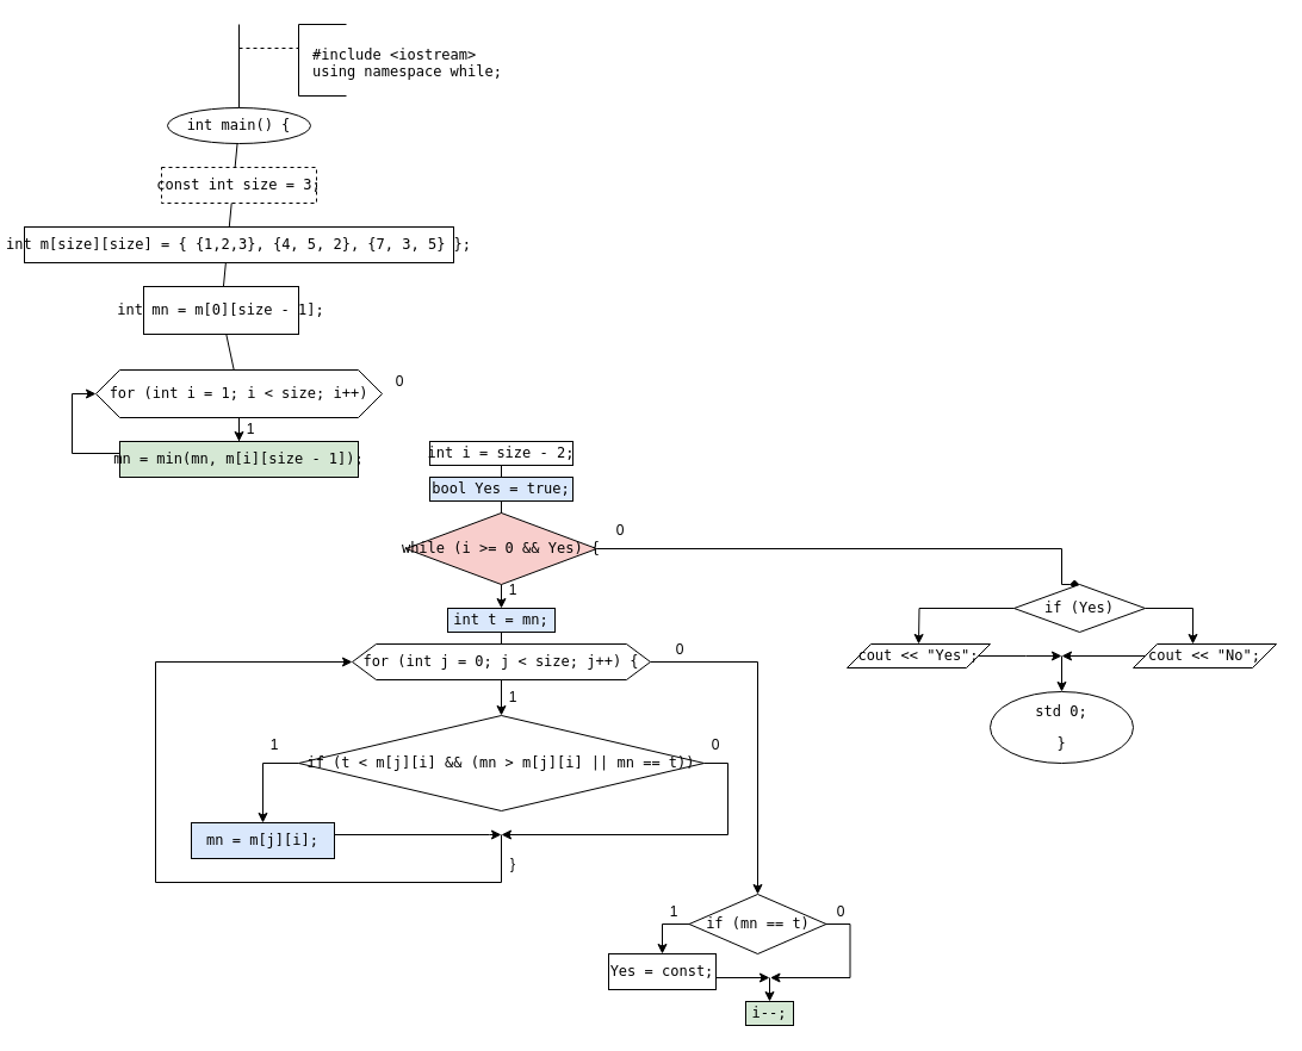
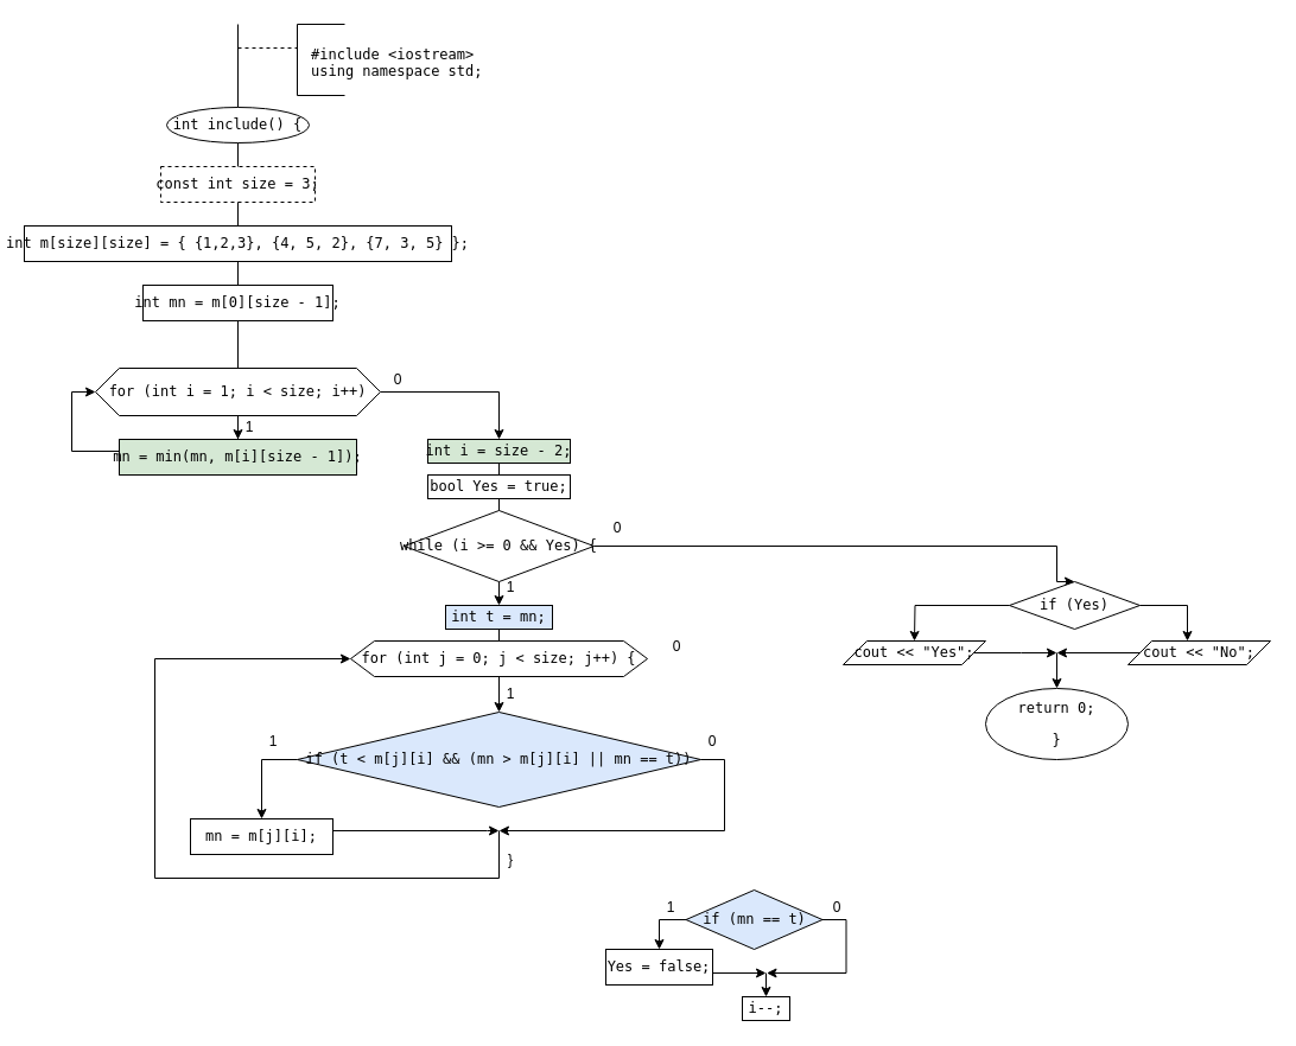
- <mxCell id="7" value="&lt;pre style=&quot;color: rgb(0, 0, 0); font-style: normal; font-weight: 400; letter-spacing: normal; text-indent: 0px; text-transform: none; word-spacing: 0px; overflow-wrap: break-word;&quot;&gt;#include &amp;lt;iostream&amp;gt;&#10;using namespace while;&lt;/pre&gt;" style="text;whiteSpace=wrap;html=1;" vertex="1" parent="1"><mxGeometry x="260" y="20" width="160" height="70" as="geometry" /></mxCell>
+ <mxCell id="7" value="&lt;pre style=&quot;color: rgb(0, 0, 0); font-style: normal; font-weight: 400; letter-spacing: normal; text-indent: 0px; text-transform: none; word-spacing: 0px; overflow-wrap: break-word;&quot;&gt;#include &amp;lt;iostream&amp;gt;&#10;using namespace std;&lt;/pre&gt;" style="text;whiteSpace=wrap;html=1;" vertex="1" parent="1"><mxGeometry x="260" y="20" width="160" height="70" as="geometry" /></mxCell>
- <mxCell id="8" value="&#10;&#10;&lt;pre style=&quot;color: rgb(0, 0, 0); font-style: normal; font-weight: 400; letter-spacing: normal; text-indent: 0px; text-transform: none; word-spacing: 0px; overflow-wrap: break-word;&quot;&gt;int main() {&lt;/pre&gt;&#10;&#10;" style="ellipse;whiteSpace=wrap;html=1;" vertex="1" parent="1"><mxGeometry x="140" y="90" width="120" height="30" as="geometry" /></mxCell>
+ <mxCell id="8" value="&#10;&#10;&lt;pre style=&quot;color: rgb(0, 0, 0); font-style: normal; font-weight: 400; letter-spacing: normal; text-indent: 0px; text-transform: none; word-spacing: 0px; overflow-wrap: break-word;&quot;&gt;int include() {&lt;/pre&gt;&#10;&#10;" style="ellipse;whiteSpace=wrap;html=1;" vertex="1" parent="1"><mxGeometry x="140" y="90" width="120" height="30" as="geometry" /></mxCell>
- <mxCell id="15" value="&lt;pre style=&quot;overflow-wrap: break-word&quot;&gt;int mn = m[0][size - 1];&lt;/pre&gt;" style="rounded=0;whiteSpace=wrap;html=1;" vertex="1" parent="1"><mxGeometry x="120" y="240" width="130" height="40" as="geometry" /></mxCell>
+ <mxCell id="15" value="&lt;pre style=&quot;overflow-wrap: break-word&quot;&gt;int mn = m[0][size - 1];&lt;/pre&gt;" style="rounded=0;whiteSpace=wrap;html=1;" vertex="1" parent="1"><mxGeometry x="120" y="240" width="160" height="30" as="geometry" /></mxCell>
+ <mxCell id="12" style="edgeStyle=orthogonalEdgeStyle;rounded=0;orthogonalLoop=1;jettySize=auto;html=1;exitX=1;exitY=0.5;exitDx=0;exitDy=0;" edge="1" parent="1" source="14" target="21"><mxGeometry relative="1" as="geometry"><mxPoint x="520" y="360" as="targetPoint" /><Array as="points"><mxPoint x="420" y="330" /></Array></mxGeometry></mxCell>
- <mxCell id="21" value="&#10;&#10;&lt;pre style=&quot;color: rgb(0, 0, 0); font-style: normal; font-weight: 400; letter-spacing: normal; text-indent: 0px; text-transform: none; word-spacing: 0px; overflow-wrap: break-word;&quot;&gt;int i = size - 2;&lt;/pre&gt;&#10;&#10;" style="rounded=0;whiteSpace=wrap;html=1;" vertex="1" parent="1"><mxGeometry x="360" y="370" width="120" height="20" as="geometry" /></mxCell>
+ <mxCell id="21" value="&#10;&#10;&lt;pre style=&quot;color: rgb(0, 0, 0); font-style: normal; font-weight: 400; letter-spacing: normal; text-indent: 0px; text-transform: none; word-spacing: 0px; overflow-wrap: break-word;&quot;&gt;int i = size - 2;&lt;/pre&gt;&#10;&#10;" style="rounded=0;whiteSpace=wrap;html=1;fillColor=#d5e8d4;" vertex="1" parent="1"><mxGeometry x="360" y="370" width="120" height="20" as="geometry" /></mxCell>
- <mxCell id="26" value="&lt;pre style=&quot;overflow-wrap: break-word&quot;&gt;bool Yes = true;&lt;/pre&gt;" style="rounded=0;whiteSpace=wrap;html=1;fillColor=#dae8fc;" vertex="1" parent="1"><mxGeometry x="360" y="400" width="120" height="20" as="geometry" /></mxCell>
+ <mxCell id="26" value="&lt;pre style=&quot;overflow-wrap: break-word&quot;&gt;bool Yes = true;&lt;/pre&gt;" style="rounded=0;whiteSpace=wrap;html=1;" vertex="1" parent="1"><mxGeometry x="360" y="400" width="120" height="20" as="geometry" /></mxCell>
- <mxCell id="25" value="&lt;pre style=&quot;overflow-wrap: break-word&quot;&gt;while (i &amp;gt;= 0 &amp;amp;&amp;amp; Yes) {&lt;/pre&gt;" style="rhombus;whiteSpace=wrap;html=1;fillColor=#f8cecc;" vertex="1" parent="1"><mxGeometry x="340" y="430" width="160" height="60" as="geometry" /></mxCell>
+ <mxCell id="25" value="&lt;pre style=&quot;overflow-wrap: break-word&quot;&gt;while (i &amp;gt;= 0 &amp;amp;&amp;amp; Yes) {&lt;/pre&gt;" style="rhombus;whiteSpace=wrap;html=1;" vertex="1" parent="1"><mxGeometry x="340" y="430" width="160" height="60" as="geometry" /></mxCell>
- <mxCell id="24" style="edgeStyle=orthogonalEdgeStyle;rounded=0;orthogonalLoop=1;jettySize=auto;html=1;entryX=0.5;entryY=0;entryDx=0;entryDy=0;endArrow=diamond;" edge="1" parent="1" source="25" target="58"><mxGeometry relative="1" as="geometry"><mxPoint x="750" y="490" as="targetPoint" /><Array as="points"><mxPoint x="890" y="460" /></Array></mxGeometry></mxCell>
+ <mxCell id="24" style="edgeStyle=orthogonalEdgeStyle;rounded=0;orthogonalLoop=1;jettySize=auto;html=1;entryX=0.5;entryY=0;entryDx=0;entryDy=0;" edge="1" parent="1" source="25" target="58"><mxGeometry relative="1" as="geometry"><mxPoint x="750" y="490" as="targetPoint" /><Array as="points"><mxPoint x="890" y="460" /></Array></mxGeometry></mxCell>
- <mxCell id="32" style="edgeStyle=orthogonalEdgeStyle;rounded=0;orthogonalLoop=1;jettySize=auto;html=1;exitX=1;exitY=0.5;exitDx=0;exitDy=0;entryX=0.5;entryY=0;entryDx=0;entryDy=0;" edge="1" parent="1" source="33" target="45"><mxGeometry relative="1" as="geometry"><mxPoint x="640" y="750" as="targetPoint" /></mxGeometry></mxCell>
- <mxCell id="64" value="&lt;pre style=&quot;overflow-wrap: break-word&quot;&gt;std 0;&lt;/pre&gt;&lt;pre style=&quot;overflow-wrap: break-word&quot;&gt;&lt;pre style=&quot;overflow-wrap: break-word&quot;&gt;}&lt;/pre&gt;&lt;/pre&gt;" style="ellipse;whiteSpace=wrap;html=1;" vertex="1" parent="1"><mxGeometry x="830" y="580" width="120" height="60" as="geometry" /></mxCell>
+ <mxCell id="64" value="&lt;pre style=&quot;overflow-wrap: break-word&quot;&gt;return 0;&lt;/pre&gt;&lt;pre style=&quot;overflow-wrap: break-word&quot;&gt;&lt;pre style=&quot;overflow-wrap: break-word&quot;&gt;}&lt;/pre&gt;&lt;/pre&gt;" style="ellipse;whiteSpace=wrap;html=1;" vertex="1" parent="1"><mxGeometry x="830" y="580" width="120" height="60" as="geometry" /></mxCell>
- <mxCell id="38" value="&lt;pre style=&quot;overflow-wrap: break-word&quot;&gt;if (t &amp;lt; m[j][i] &amp;amp;&amp;amp; (mn &amp;gt; m[j][i] || mn == t))&lt;/pre&gt;" style="rhombus;whiteSpace=wrap;html=1;" vertex="1" parent="1"><mxGeometry x="250" y="600" width="340" height="80" as="geometry" /></mxCell>
+ <mxCell id="38" value="&lt;pre style=&quot;overflow-wrap: break-word&quot;&gt;if (t &amp;lt; m[j][i] &amp;amp;&amp;amp; (mn &amp;gt; m[j][i] || mn == t))&lt;/pre&gt;" style="rhombus;whiteSpace=wrap;html=1;fillColor=#dae8fc;" vertex="1" parent="1"><mxGeometry x="250" y="600" width="340" height="80" as="geometry" /></mxCell>
- <mxCell id="42" value="&lt;pre style=&quot;overflow-wrap: break-word&quot;&gt;mn = m[j][i];&lt;/pre&gt;" style="rounded=0;whiteSpace=wrap;html=1;fillColor=#dae8fc;" vertex="1" parent="1"><mxGeometry x="160" y="690" width="120" height="30" as="geometry" /></mxCell>
+ <mxCell id="42" value="&lt;pre style=&quot;overflow-wrap: break-word&quot;&gt;mn = m[j][i];&lt;/pre&gt;" style="rounded=0;whiteSpace=wrap;html=1;" vertex="1" parent="1"><mxGeometry x="160" y="690" width="120" height="30" as="geometry" /></mxCell>
- <mxCell id="45" value="&lt;pre style=&quot;overflow-wrap: break-word&quot;&gt;if (mn == t)&lt;/pre&gt;" style="rhombus;whiteSpace=wrap;html=1;" vertex="1" parent="1"><mxGeometry x="577.5" y="750" width="115" height="50" as="geometry" /></mxCell>
+ <mxCell id="45" value="&lt;pre style=&quot;overflow-wrap: break-word&quot;&gt;if (mn == t)&lt;/pre&gt;" style="rhombus;whiteSpace=wrap;html=1;fillColor=#dae8fc;" vertex="1" parent="1"><mxGeometry x="577.5" y="750" width="115" height="50" as="geometry" /></mxCell>
- <mxCell id="49" value="&lt;pre style=&quot;overflow-wrap: break-word&quot;&gt;Yes = const;&lt;/pre&gt;" style="rounded=0;whiteSpace=wrap;html=1;" vertex="1" parent="1"><mxGeometry x="510" y="800" width="90" height="30" as="geometry" /></mxCell>
+ <mxCell id="49" value="&lt;pre style=&quot;overflow-wrap: break-word&quot;&gt;Yes = false;&lt;/pre&gt;" style="rounded=0;whiteSpace=wrap;html=1;" vertex="1" parent="1"><mxGeometry x="510" y="800" width="90" height="30" as="geometry" /></mxCell>
- <mxCell id="55" value="&lt;pre style=&quot;overflow-wrap: break-word&quot;&gt;i--;&lt;/pre&gt;" style="rounded=0;whiteSpace=wrap;html=1;fillColor=#d5e8d4;" vertex="1" parent="1"><mxGeometry x="625" y="840" width="40" height="20" as="geometry" /></mxCell>
+ <mxCell id="55" value="&lt;pre style=&quot;overflow-wrap: break-word&quot;&gt;i--;&lt;/pre&gt;" style="rounded=0;whiteSpace=wrap;html=1;" vertex="1" parent="1"><mxGeometry x="625" y="840" width="40" height="20" as="geometry" /></mxCell>
